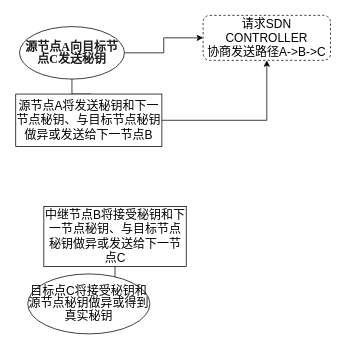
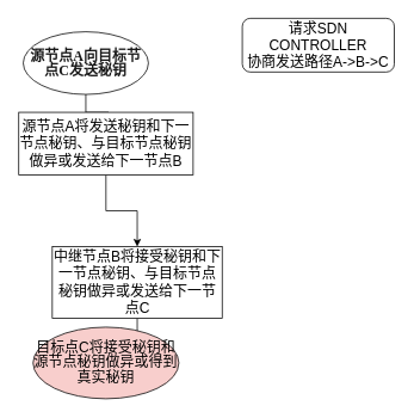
- <mxCell id="5" value="&lt;p class=&quot;MsoNormal&quot; style=&quot;margin: 0pt 0pt 0.0pt ; font-size: 12pt&quot;&gt;&lt;span style=&quot;font-size: 12pt&quot;&gt;请求SDN CONTROLLER&lt;/span&gt;&lt;/p&gt;&lt;p class=&quot;MsoNormal&quot; style=&quot;margin: 0pt 0pt 0.0pt ; font-size: 12pt&quot;&gt;协商发送路径A-&amp;gt;B-&amp;gt;C&lt;/p&gt;" style="rounded=1;whiteSpace=wrap;html=1;fontFamily=Helvetica;fontSize=16;dashed=1;" parent="1" vertex="1"><mxGeometry x="270" y="20" width="170" height="60" as="geometry" /></mxCell>
+ <mxCell id="5" value="&lt;p class=&quot;MsoNormal&quot; style=&quot;margin: 0pt 0pt 0.0pt ; font-size: 12pt&quot;&gt;&lt;span style=&quot;font-size: 12pt&quot;&gt;请求SDN CONTROLLER&lt;/span&gt;&lt;/p&gt;&lt;p class=&quot;MsoNormal&quot; style=&quot;margin: 0pt 0pt 0.0pt ; font-size: 12pt&quot;&gt;协商发送路径A-&amp;gt;B-&amp;gt;C&lt;/p&gt;" style="rounded=1;whiteSpace=wrap;html=1;fontFamily=Helvetica;fontSize=16;" parent="1" vertex="1"><mxGeometry x="270" y="20" width="170" height="60" as="geometry" /></mxCell>
- <mxCell id="2" value="" style="edgeStyle=orthogonalEdgeStyle;rounded=0;orthogonalLoop=1;jettySize=auto;html=1;fontFamily=Helvetica;fontSize=16;" parent="1" source="4" target="5" edge="1"><mxGeometry relative="1" as="geometry" /></mxCell>
- <mxCell id="6" value="" style="edgeStyle=orthogonalEdgeStyle;rounded=0;orthogonalLoop=1;jettySize=auto;html=1;fontFamily=Helvetica;fontSize=16;" parent="1" source="7" target="5" edge="1"><mxGeometry relative="1" as="geometry" /></mxCell>
+ <mxCell id="6" value="" style="edgeStyle=orthogonalEdgeStyle;rounded=0;orthogonalLoop=1;jettySize=auto;html=1;fontFamily=Helvetica;fontSize=16;" parent="1" source="7" target="9" edge="1"><mxGeometry relative="1" as="geometry" /></mxCell>
- <mxCell id="10" value="&lt;h2 style=&quot;margin: 0px ; line-height: 1px&quot;&gt;&lt;span style=&quot;font-size: 16px ; font-weight: 400 ; line-height: 1.06&quot;&gt;目标点C将接受秘钥和源节点秘钥做异或得到真实秘钥&lt;/span&gt;&lt;br&gt;&lt;/h2&gt;" style="ellipse;whiteSpace=wrap;html=1;align=center;" parent="1" vertex="1"><mxGeometry x="36" y="365" width="163" height="80" as="geometry" /></mxCell>
+ <mxCell id="10" value="&lt;h2 style=&quot;margin: 0px ; line-height: 1px&quot;&gt;&lt;span style=&quot;font-size: 16px ; font-weight: 400 ; line-height: 1.06&quot;&gt;目标点C将接受秘钥和源节点秘钥做异或得到真实秘钥&lt;/span&gt;&lt;br&gt;&lt;/h2&gt;" style="ellipse;whiteSpace=wrap;html=1;align=center;fillColor=#f8cecc;" parent="1" vertex="1"><mxGeometry x="36" y="365" width="163" height="80" as="geometry" /></mxCell>
